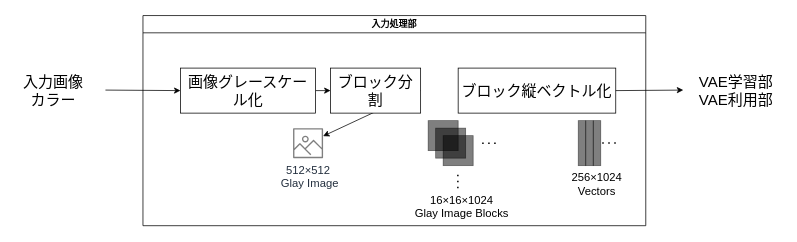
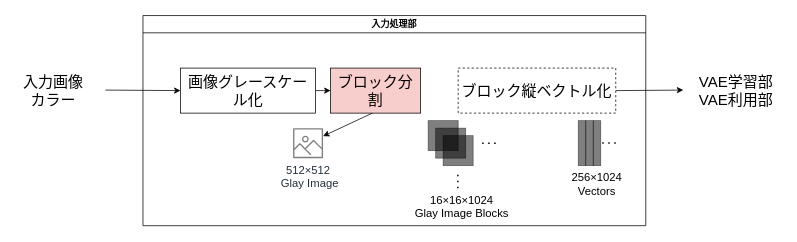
- <mxCell id="4" value="&lt;font style=&quot;font-size: 20px;&quot;&gt;ブロック分割&lt;/font&gt;" style="rounded=0;whiteSpace=wrap;html=1;" parent="2" vertex="1"><mxGeometry x="250" y="70" width="120" height="60" as="geometry" /></mxCell>
+ <mxCell id="4" value="&lt;font style=&quot;font-size: 20px;&quot;&gt;ブロック分割&lt;/font&gt;" style="rounded=0;whiteSpace=wrap;html=1;fillColor=#f8cecc;" parent="2" vertex="1"><mxGeometry x="250" y="70" width="120" height="60" as="geometry" /></mxCell>
- <mxCell id="5" value="&lt;font style=&quot;font-size: 20px;&quot;&gt;ブロック縦ベクトル化&lt;/font&gt;" style="rounded=0;whiteSpace=wrap;html=1;" parent="2" vertex="1"><mxGeometry x="420" y="70" width="210" height="60" as="geometry" /></mxCell>
+ <mxCell id="5" value="&lt;font style=&quot;font-size: 20px;&quot;&gt;ブロック縦ベクトル化&lt;/font&gt;" style="rounded=0;whiteSpace=wrap;html=1;dashed=1;" parent="2" vertex="1"><mxGeometry x="420" y="70" width="210" height="60" as="geometry" /></mxCell>
